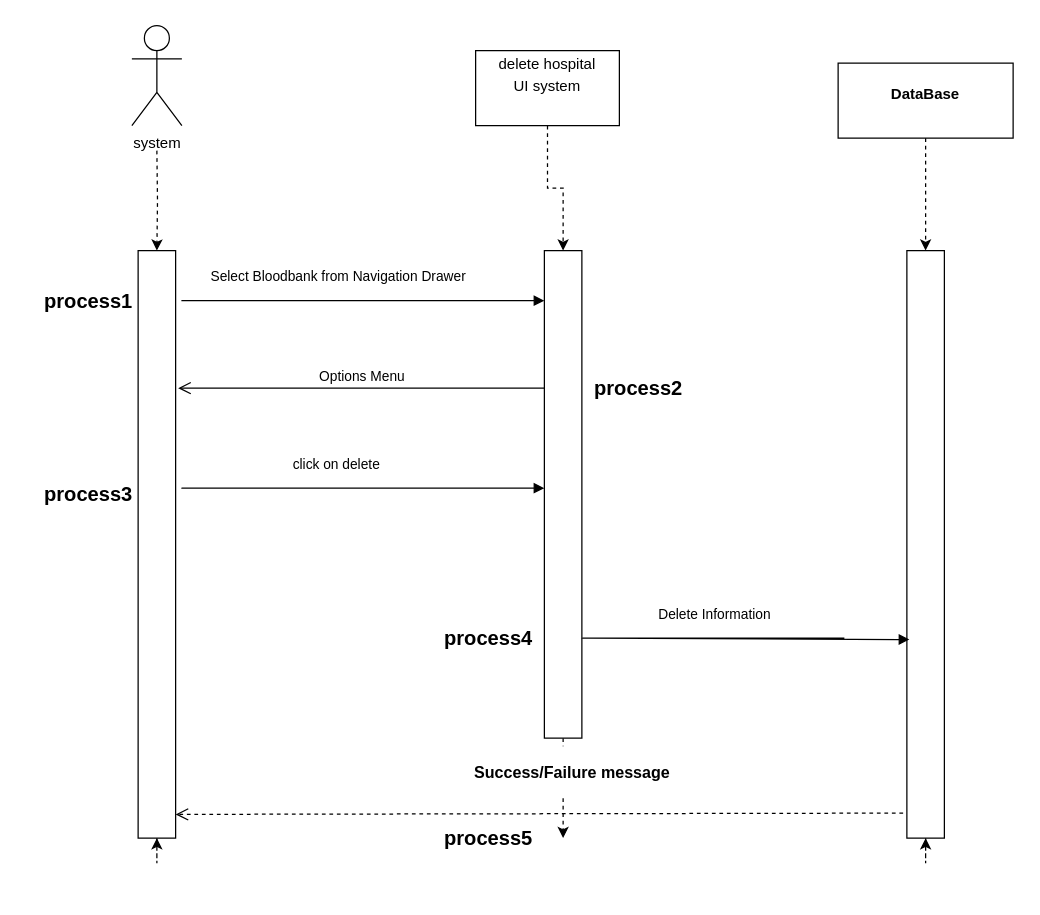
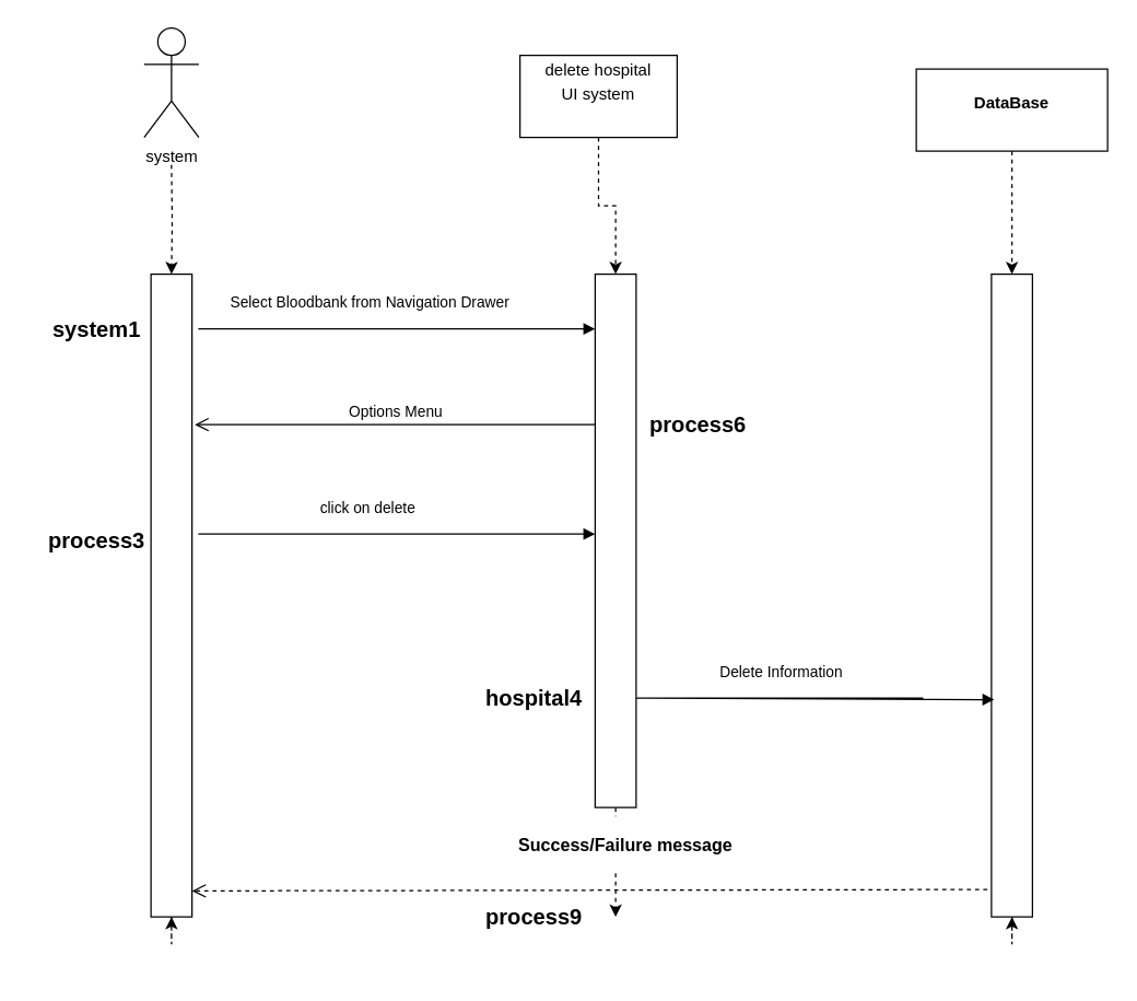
- <mxCell id="21" value="&lt;h6&gt;process1&lt;/h6&gt;" style="text;strokeColor=none;fillColor=none;html=1;fontSize=24;fontStyle=1;verticalAlign=middle;align=center;" vertex="1" parent="1"><mxGeometry x="20" y="200" width="100" height="80" as="geometry" /></mxCell>
+ <mxCell id="21" value="&lt;h6&gt;system1&lt;/h6&gt;" style="text;strokeColor=none;fillColor=none;html=1;fontSize=24;fontStyle=1;verticalAlign=middle;align=center;" vertex="1" parent="1"><mxGeometry x="20" y="200" width="100" height="80" as="geometry" /></mxCell>
- <mxCell id="15" value="&lt;h6&gt;process2&lt;/h6&gt;" style="text;strokeColor=none;fillColor=none;html=1;fontSize=24;fontStyle=1;verticalAlign=middle;align=center;" vertex="1" parent="1"><mxGeometry x="460" y="270" width="100" height="80" as="geometry" /></mxCell>
+ <mxCell id="15" value="&lt;h6&gt;process6&lt;/h6&gt;" style="text;strokeColor=none;fillColor=none;html=1;fontSize=24;fontStyle=1;verticalAlign=middle;align=center;" vertex="1" parent="1"><mxGeometry x="460" y="270" width="100" height="80" as="geometry" /></mxCell>
- <mxCell id="16" value="&lt;h6&gt;process4&lt;/h6&gt;" style="text;strokeColor=none;fillColor=none;html=1;fontSize=24;fontStyle=1;verticalAlign=middle;align=center;" vertex="1" parent="1"><mxGeometry x="340" y="470" width="100" height="80" as="geometry" /></mxCell>
+ <mxCell id="16" value="&lt;h6&gt;hospital4&lt;/h6&gt;" style="text;strokeColor=none;fillColor=none;html=1;fontSize=24;fontStyle=1;verticalAlign=middle;align=center;" vertex="1" parent="1"><mxGeometry x="340" y="470" width="100" height="80" as="geometry" /></mxCell>
- <mxCell id="20" value="&lt;h6&gt;process5&lt;/h6&gt;" style="text;strokeColor=none;fillColor=none;html=1;fontSize=24;fontStyle=1;verticalAlign=middle;align=center;" vertex="1" parent="1"><mxGeometry x="340" y="630" width="100" height="80" as="geometry" /></mxCell>
+ <mxCell id="20" value="&lt;h6&gt;process9&lt;/h6&gt;" style="text;strokeColor=none;fillColor=none;html=1;fontSize=24;fontStyle=1;verticalAlign=middle;align=center;" vertex="1" parent="1"><mxGeometry x="340" y="630" width="100" height="80" as="geometry" /></mxCell>
